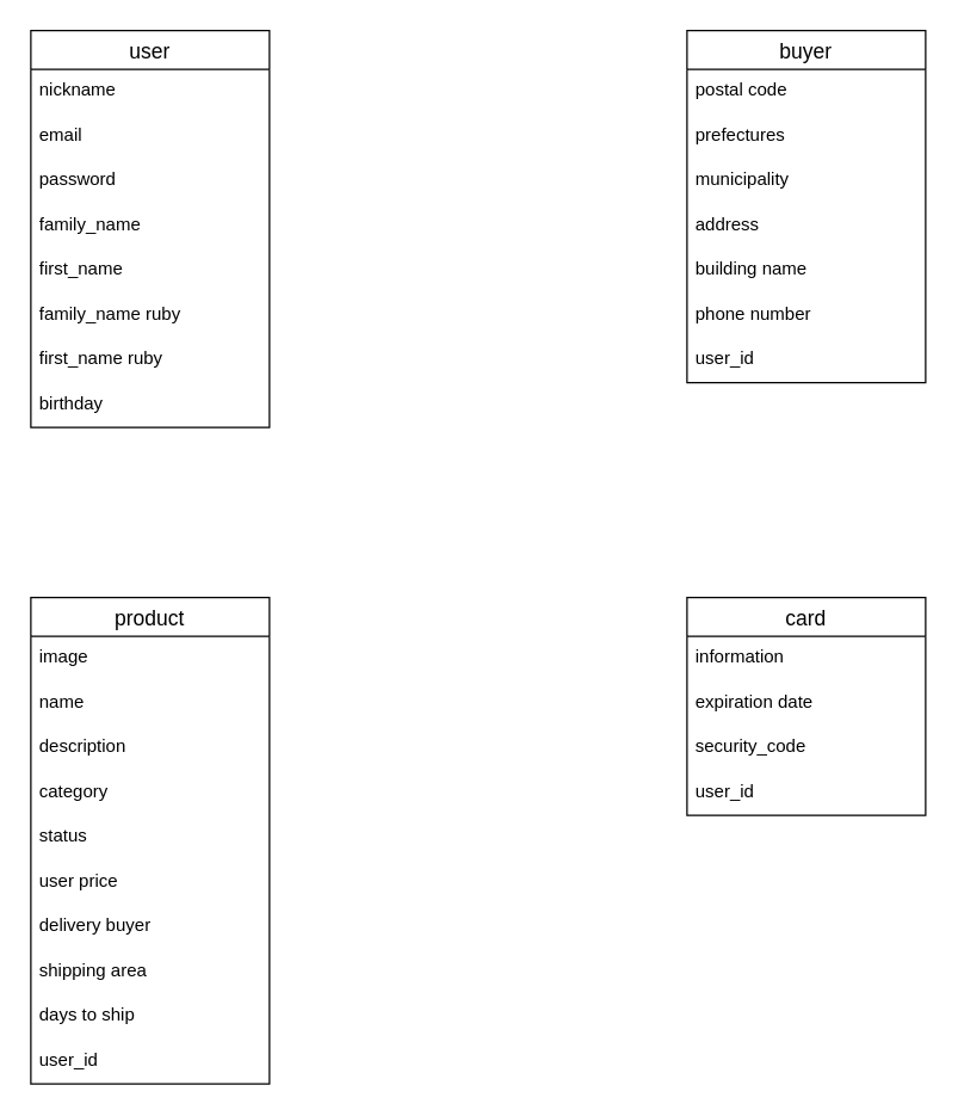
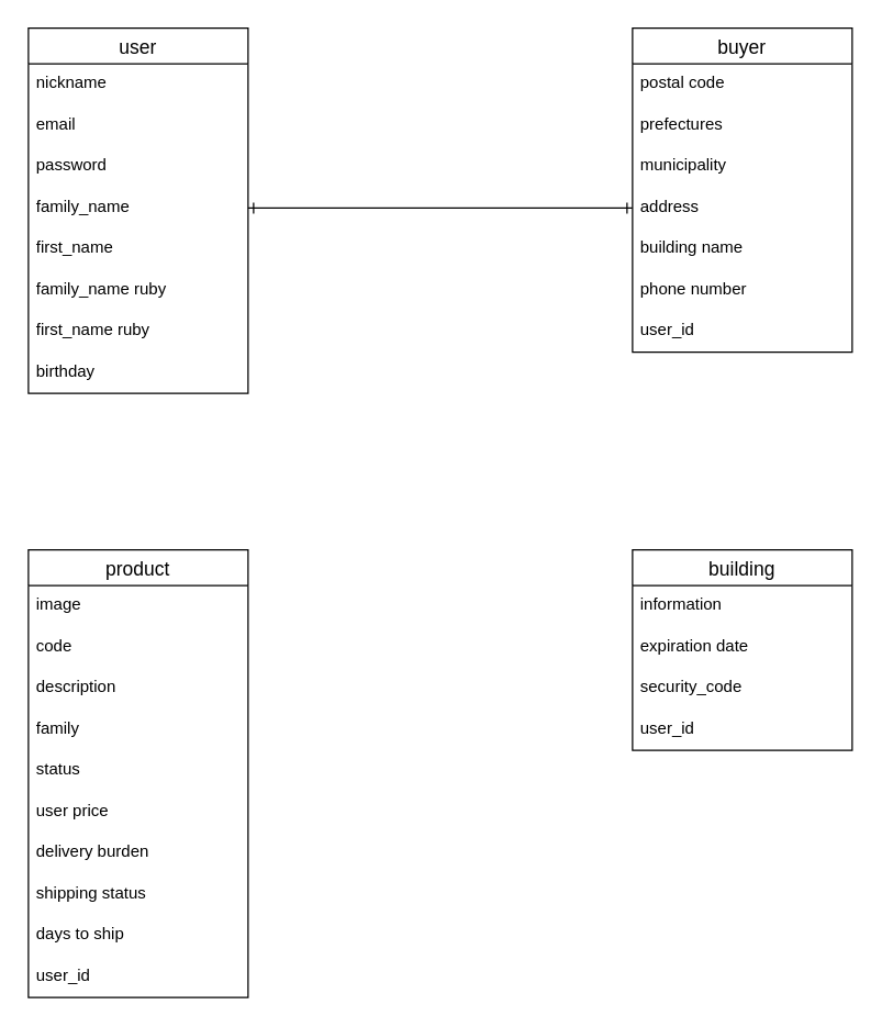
+ <mxCell id="35" style="edgeStyle=orthogonalEdgeStyle;rounded=0;orthogonalLoop=1;jettySize=auto;html=1;exitX=1;exitY=0.5;exitDx=0;exitDy=0;entryX=0;entryY=0.5;entryDx=0;entryDy=0;startArrow=ERone;startFill=0;endArrow=ERone;endFill=0;" edge="1" parent="1" source="6" target="20"><mxGeometry relative="1" as="geometry" /></mxCell>
- <mxCell id="11" value="card" style="swimlane;fontStyle=0;childLayout=stackLayout;horizontal=1;startSize=26;horizontalStack=0;resizeParent=1;resizeParentMax=0;resizeLast=0;collapsible=1;marginBottom=0;align=center;fontSize=14;rounded=0;sketch=0;" parent="1" vertex="1"><mxGeometry x="460" y="400" width="160" height="146" as="geometry"><mxRectangle x="40" y="40" width="70" height="26" as="alternateBounds" /></mxGeometry></mxCell>
+ <mxCell id="11" value="building" style="swimlane;fontStyle=0;childLayout=stackLayout;horizontal=1;startSize=26;horizontalStack=0;resizeParent=1;resizeParentMax=0;resizeLast=0;collapsible=1;marginBottom=0;align=center;fontSize=14;rounded=0;sketch=0;" parent="1" vertex="1"><mxGeometry x="460" y="400" width="160" height="146" as="geometry"><mxRectangle x="40" y="40" width="70" height="26" as="alternateBounds" /></mxGeometry></mxCell>
- <mxCell id="26" value="name" style="text;strokeColor=none;fillColor=none;spacingLeft=4;spacingRight=4;overflow=hidden;rotatable=0;points=[[0,0.5],[1,0.5]];portConstraint=eastwest;fontSize=12;" parent="24" vertex="1"><mxGeometry y="56" width="160" height="30" as="geometry" /></mxCell>
+ <mxCell id="26" value="code" style="text;strokeColor=none;fillColor=none;spacingLeft=4;spacingRight=4;overflow=hidden;rotatable=0;points=[[0,0.5],[1,0.5]];portConstraint=eastwest;fontSize=12;" parent="24" vertex="1"><mxGeometry y="56" width="160" height="30" as="geometry" /></mxCell>
- <mxCell id="28" value="category" style="text;strokeColor=none;fillColor=none;spacingLeft=4;spacingRight=4;overflow=hidden;rotatable=0;points=[[0,0.5],[1,0.5]];portConstraint=eastwest;fontSize=12;" parent="24" vertex="1"><mxGeometry y="116" width="160" height="30" as="geometry" /></mxCell>
+ <mxCell id="28" value="family" style="text;strokeColor=none;fillColor=none;spacingLeft=4;spacingRight=4;overflow=hidden;rotatable=0;points=[[0,0.5],[1,0.5]];portConstraint=eastwest;fontSize=12;" parent="24" vertex="1"><mxGeometry y="116" width="160" height="30" as="geometry" /></mxCell>
- <mxCell id="31" value="delivery buyer" style="text;strokeColor=none;fillColor=none;spacingLeft=4;spacingRight=4;overflow=hidden;rotatable=0;points=[[0,0.5],[1,0.5]];portConstraint=eastwest;fontSize=12;" vertex="1" parent="24"><mxGeometry y="206" width="160" height="30" as="geometry" /></mxCell>
+ <mxCell id="31" value="delivery burden" style="text;strokeColor=none;fillColor=none;spacingLeft=4;spacingRight=4;overflow=hidden;rotatable=0;points=[[0,0.5],[1,0.5]];portConstraint=eastwest;fontSize=12;" vertex="1" parent="24"><mxGeometry y="206" width="160" height="30" as="geometry" /></mxCell>
- <mxCell id="32" value="shipping area" style="text;strokeColor=none;fillColor=none;spacingLeft=4;spacingRight=4;overflow=hidden;rotatable=0;points=[[0,0.5],[1,0.5]];portConstraint=eastwest;fontSize=12;" parent="24" vertex="1"><mxGeometry y="236" width="160" height="30" as="geometry" /></mxCell>
+ <mxCell id="32" value="shipping status" style="text;strokeColor=none;fillColor=none;spacingLeft=4;spacingRight=4;overflow=hidden;rotatable=0;points=[[0,0.5],[1,0.5]];portConstraint=eastwest;fontSize=12;" parent="24" vertex="1"><mxGeometry y="236" width="160" height="30" as="geometry" /></mxCell>
